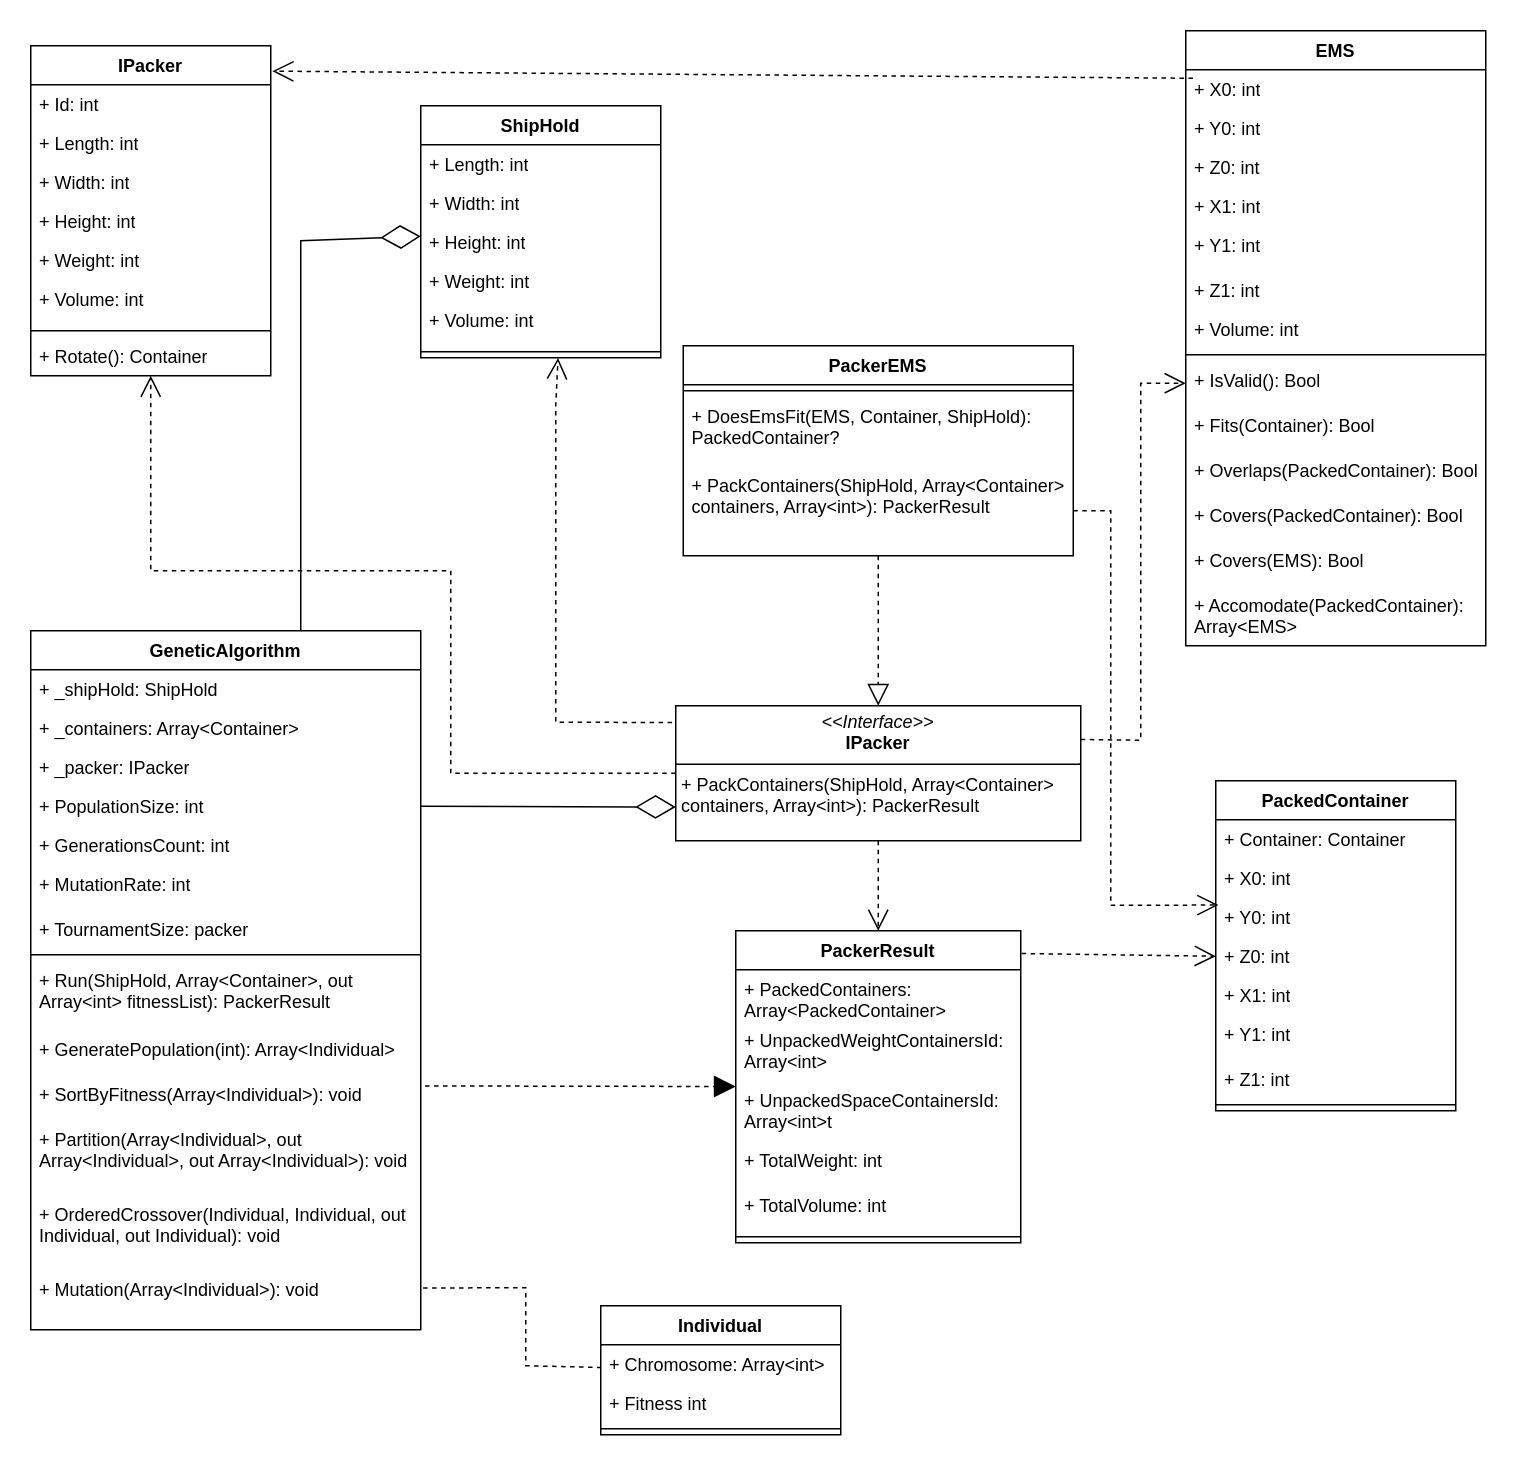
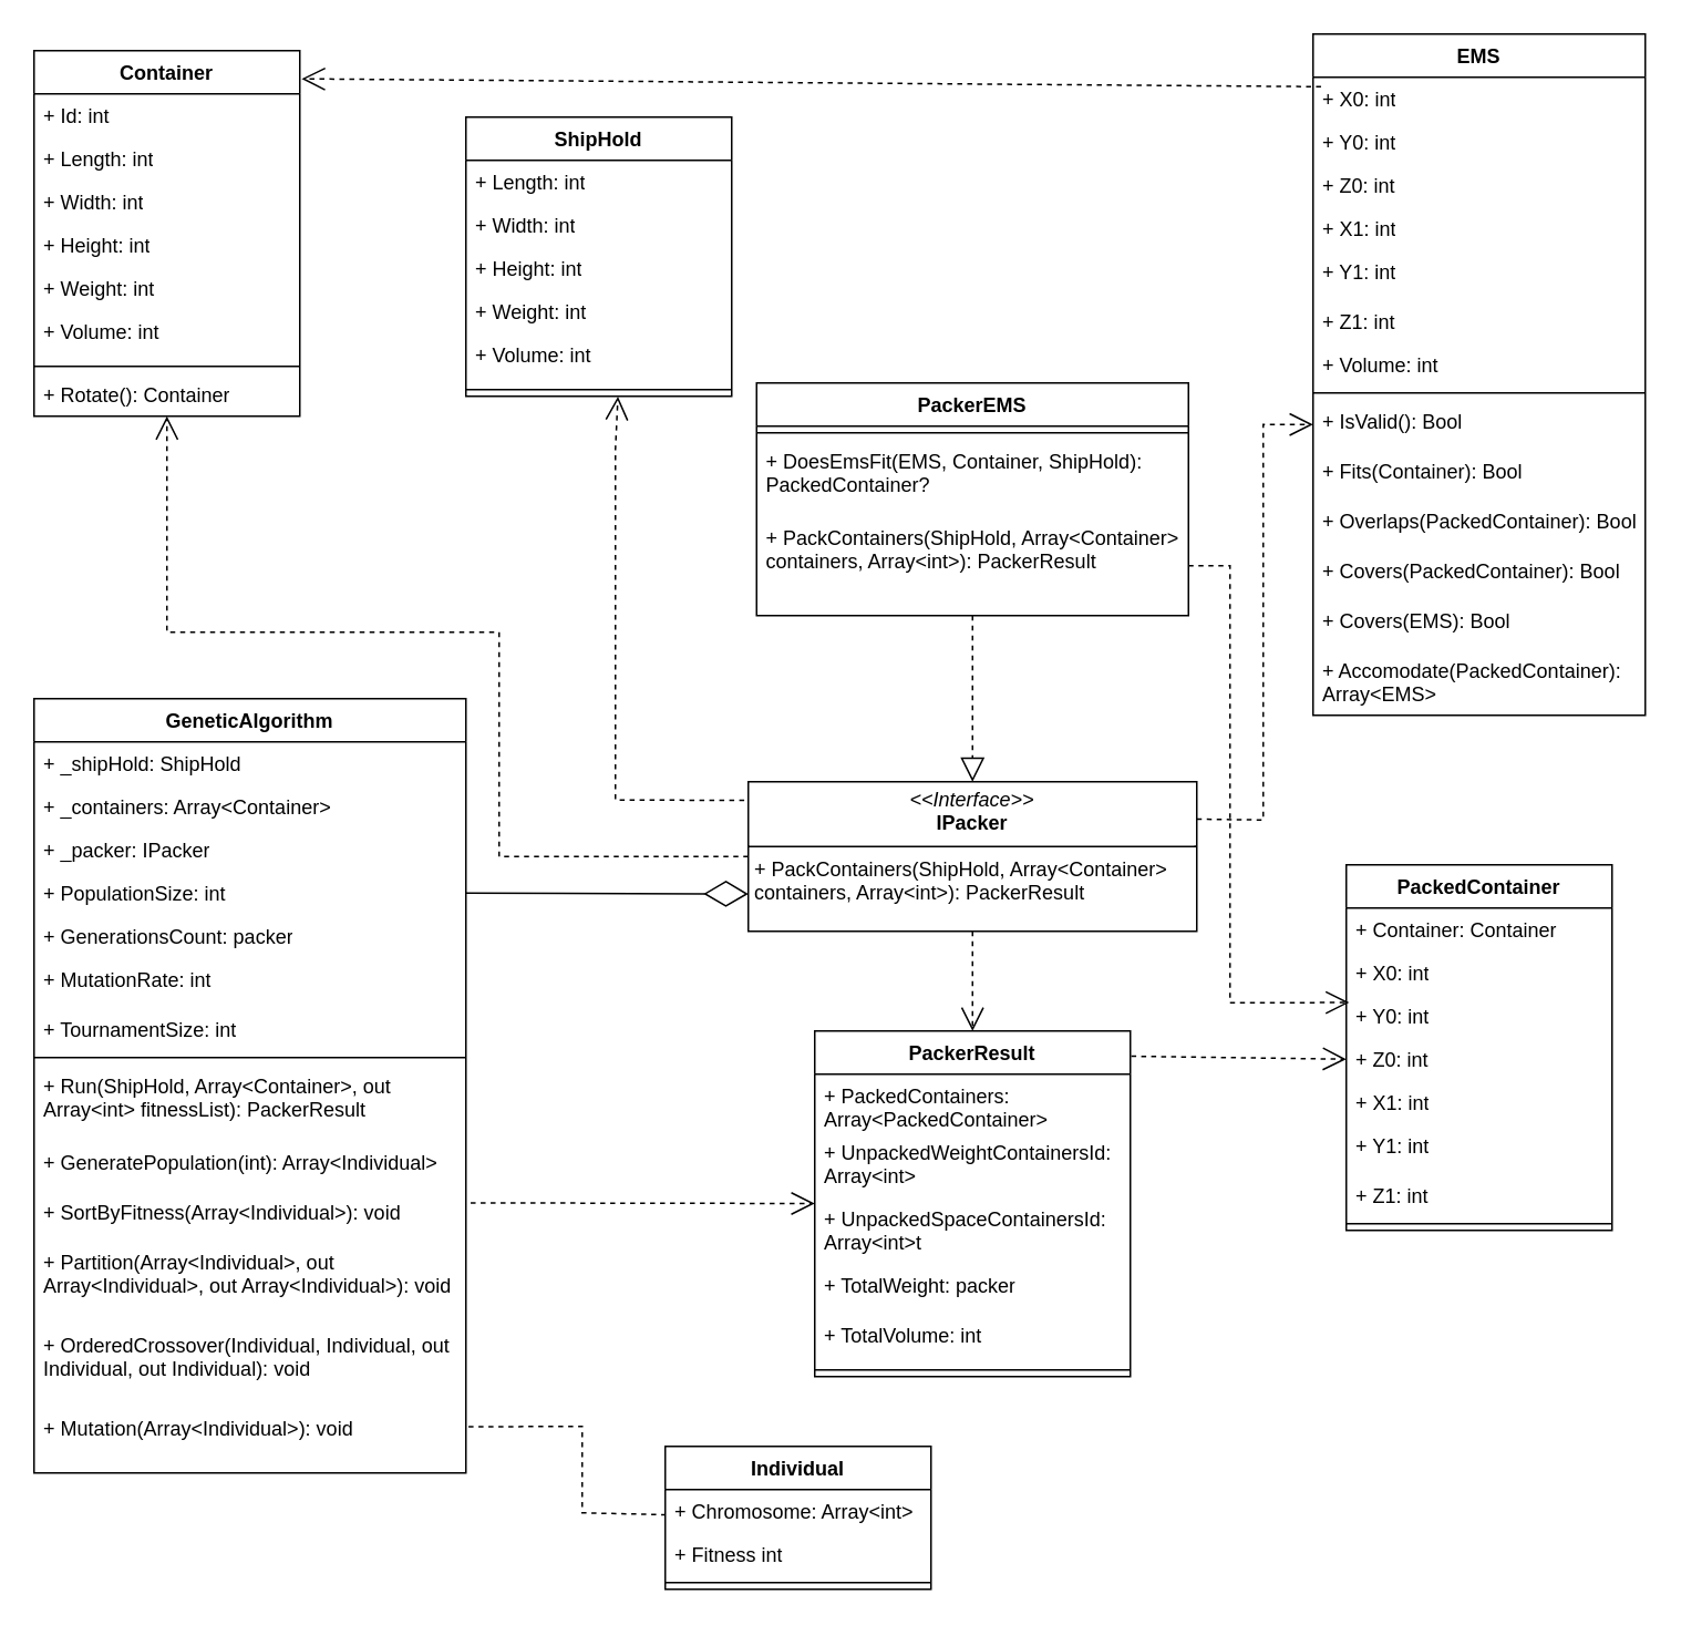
- <mxCell id="9" value="IPacker" style="swimlane;fontStyle=1;align=center;verticalAlign=top;childLayout=stackLayout;horizontal=1;startSize=26;horizontalStack=0;resizeParent=1;resizeParentMax=0;resizeLast=0;collapsible=1;marginBottom=0;whiteSpace=wrap;html=1;" vertex="1" parent="1"><mxGeometry x="20" y="30" width="160" height="220" as="geometry" /></mxCell>
+ <mxCell id="9" value="Container" style="swimlane;fontStyle=1;align=center;verticalAlign=top;childLayout=stackLayout;horizontal=1;startSize=26;horizontalStack=0;resizeParent=1;resizeParentMax=0;resizeLast=0;collapsible=1;marginBottom=0;whiteSpace=wrap;html=1;" vertex="1" parent="1"><mxGeometry x="20" y="30" width="160" height="220" as="geometry" /></mxCell>
- <mxCell id="73" value="" style="endArrow=diamondThin;endFill=0;endSize=24;html=1;rounded=0;" edge="1" parent="1" source="58" target="2"><mxGeometry width="160" relative="1" as="geometry"><mxPoint x="-330" y="650" as="sourcePoint" /><mxPoint x="-320" y="440" as="targetPoint" /><Array as="points"><mxPoint x="200" y="420" /><mxPoint x="200" y="160" /></Array></mxGeometry></mxCell>
- <mxCell id="63" value="+ GenerationsCount: int" style="text;strokeColor=none;fillColor=none;align=left;verticalAlign=top;spacingLeft=4;spacingRight=4;overflow=hidden;rotatable=0;points=[[0,0.5],[1,0.5]];portConstraint=eastwest;whiteSpace=wrap;html=1;" vertex="1" parent="58"><mxGeometry y="130" width="260" height="26" as="geometry" /></mxCell>
+ <mxCell id="63" value="+ GenerationsCount: packer" style="text;strokeColor=none;fillColor=none;align=left;verticalAlign=top;spacingLeft=4;spacingRight=4;overflow=hidden;rotatable=0;points=[[0,0.5],[1,0.5]];portConstraint=eastwest;whiteSpace=wrap;html=1;" vertex="1" parent="58"><mxGeometry y="130" width="260" height="26" as="geometry" /></mxCell>
- <mxCell id="65" value="+ TournamentSize: packer" style="text;strokeColor=none;fillColor=none;align=left;verticalAlign=top;spacingLeft=4;spacingRight=4;overflow=hidden;rotatable=0;points=[[0,0.5],[1,0.5]];portConstraint=eastwest;whiteSpace=wrap;html=1;" vertex="1" parent="58"><mxGeometry y="186" width="260" height="26" as="geometry" /></mxCell>
+ <mxCell id="65" value="+ TournamentSize: int" style="text;strokeColor=none;fillColor=none;align=left;verticalAlign=top;spacingLeft=4;spacingRight=4;overflow=hidden;rotatable=0;points=[[0,0.5],[1,0.5]];portConstraint=eastwest;whiteSpace=wrap;html=1;" vertex="1" parent="58"><mxGeometry y="186" width="260" height="26" as="geometry" /></mxCell>
- <mxCell id="75" value="" style="endArrow=block;endSize=12;dashed=1;html=1;rounded=0;exitX=1.011;exitY=0.249;exitDx=0;exitDy=0;exitPerimeter=0;" edge="1" parent="1" source="69" target="46"><mxGeometry width="160" relative="1" as="geometry"><mxPoint x="300" y="740" as="sourcePoint" /><mxPoint x="340" y="950" as="targetPoint" /><Array as="points" /></mxGeometry></mxCell>
+ <mxCell id="75" value="" style="endArrow=open;endSize=12;dashed=1;html=1;rounded=0;exitX=1.011;exitY=0.249;exitDx=0;exitDy=0;exitPerimeter=0;" edge="1" parent="1" source="69" target="46"><mxGeometry width="160" relative="1" as="geometry"><mxPoint x="300" y="740" as="sourcePoint" /><mxPoint x="340" y="950" as="targetPoint" /><Array as="points" /></mxGeometry></mxCell>
- <mxCell id="50" value="+ TotalWeight: int" style="text;strokeColor=none;fillColor=none;align=left;verticalAlign=top;spacingLeft=4;spacingRight=4;overflow=hidden;rotatable=0;points=[[0,0.5],[1,0.5]];portConstraint=eastwest;whiteSpace=wrap;html=1;" vertex="1" parent="46"><mxGeometry y="140" width="190" height="30" as="geometry" /></mxCell>
+ <mxCell id="50" value="+ TotalWeight: packer" style="text;strokeColor=none;fillColor=none;align=left;verticalAlign=top;spacingLeft=4;spacingRight=4;overflow=hidden;rotatable=0;points=[[0,0.5],[1,0.5]];portConstraint=eastwest;whiteSpace=wrap;html=1;" vertex="1" parent="46"><mxGeometry y="140" width="190" height="30" as="geometry" /></mxCell>
